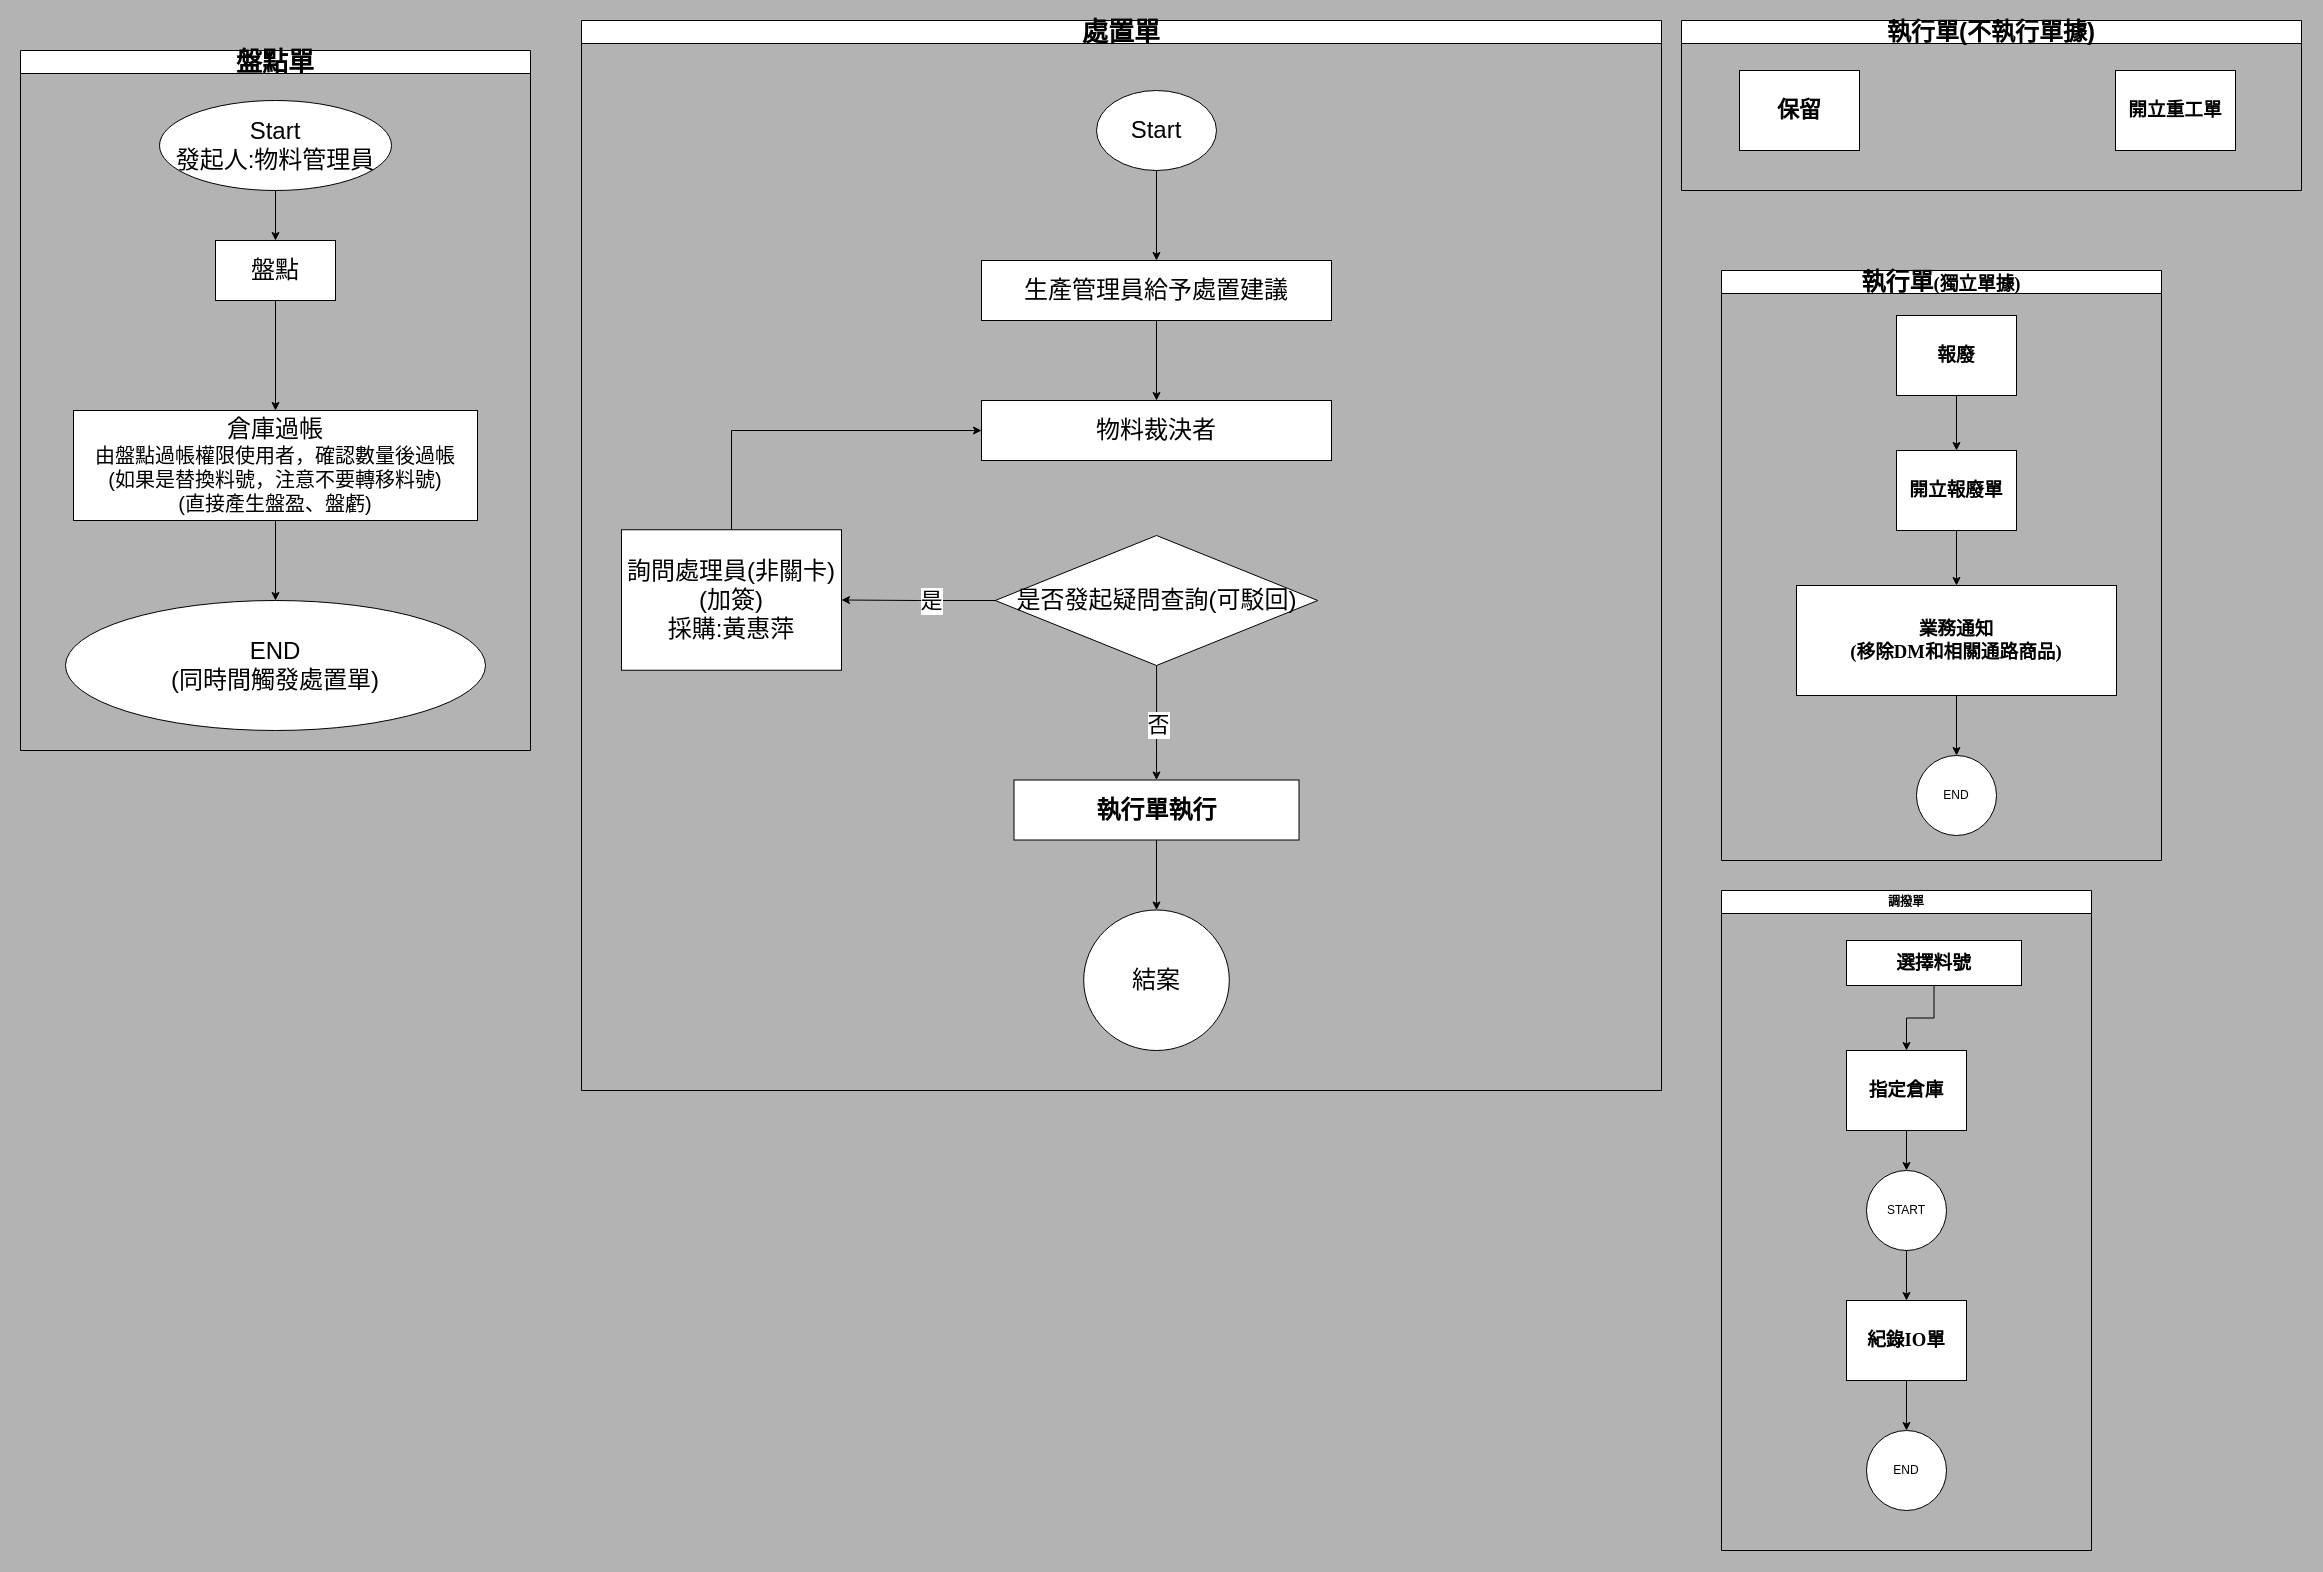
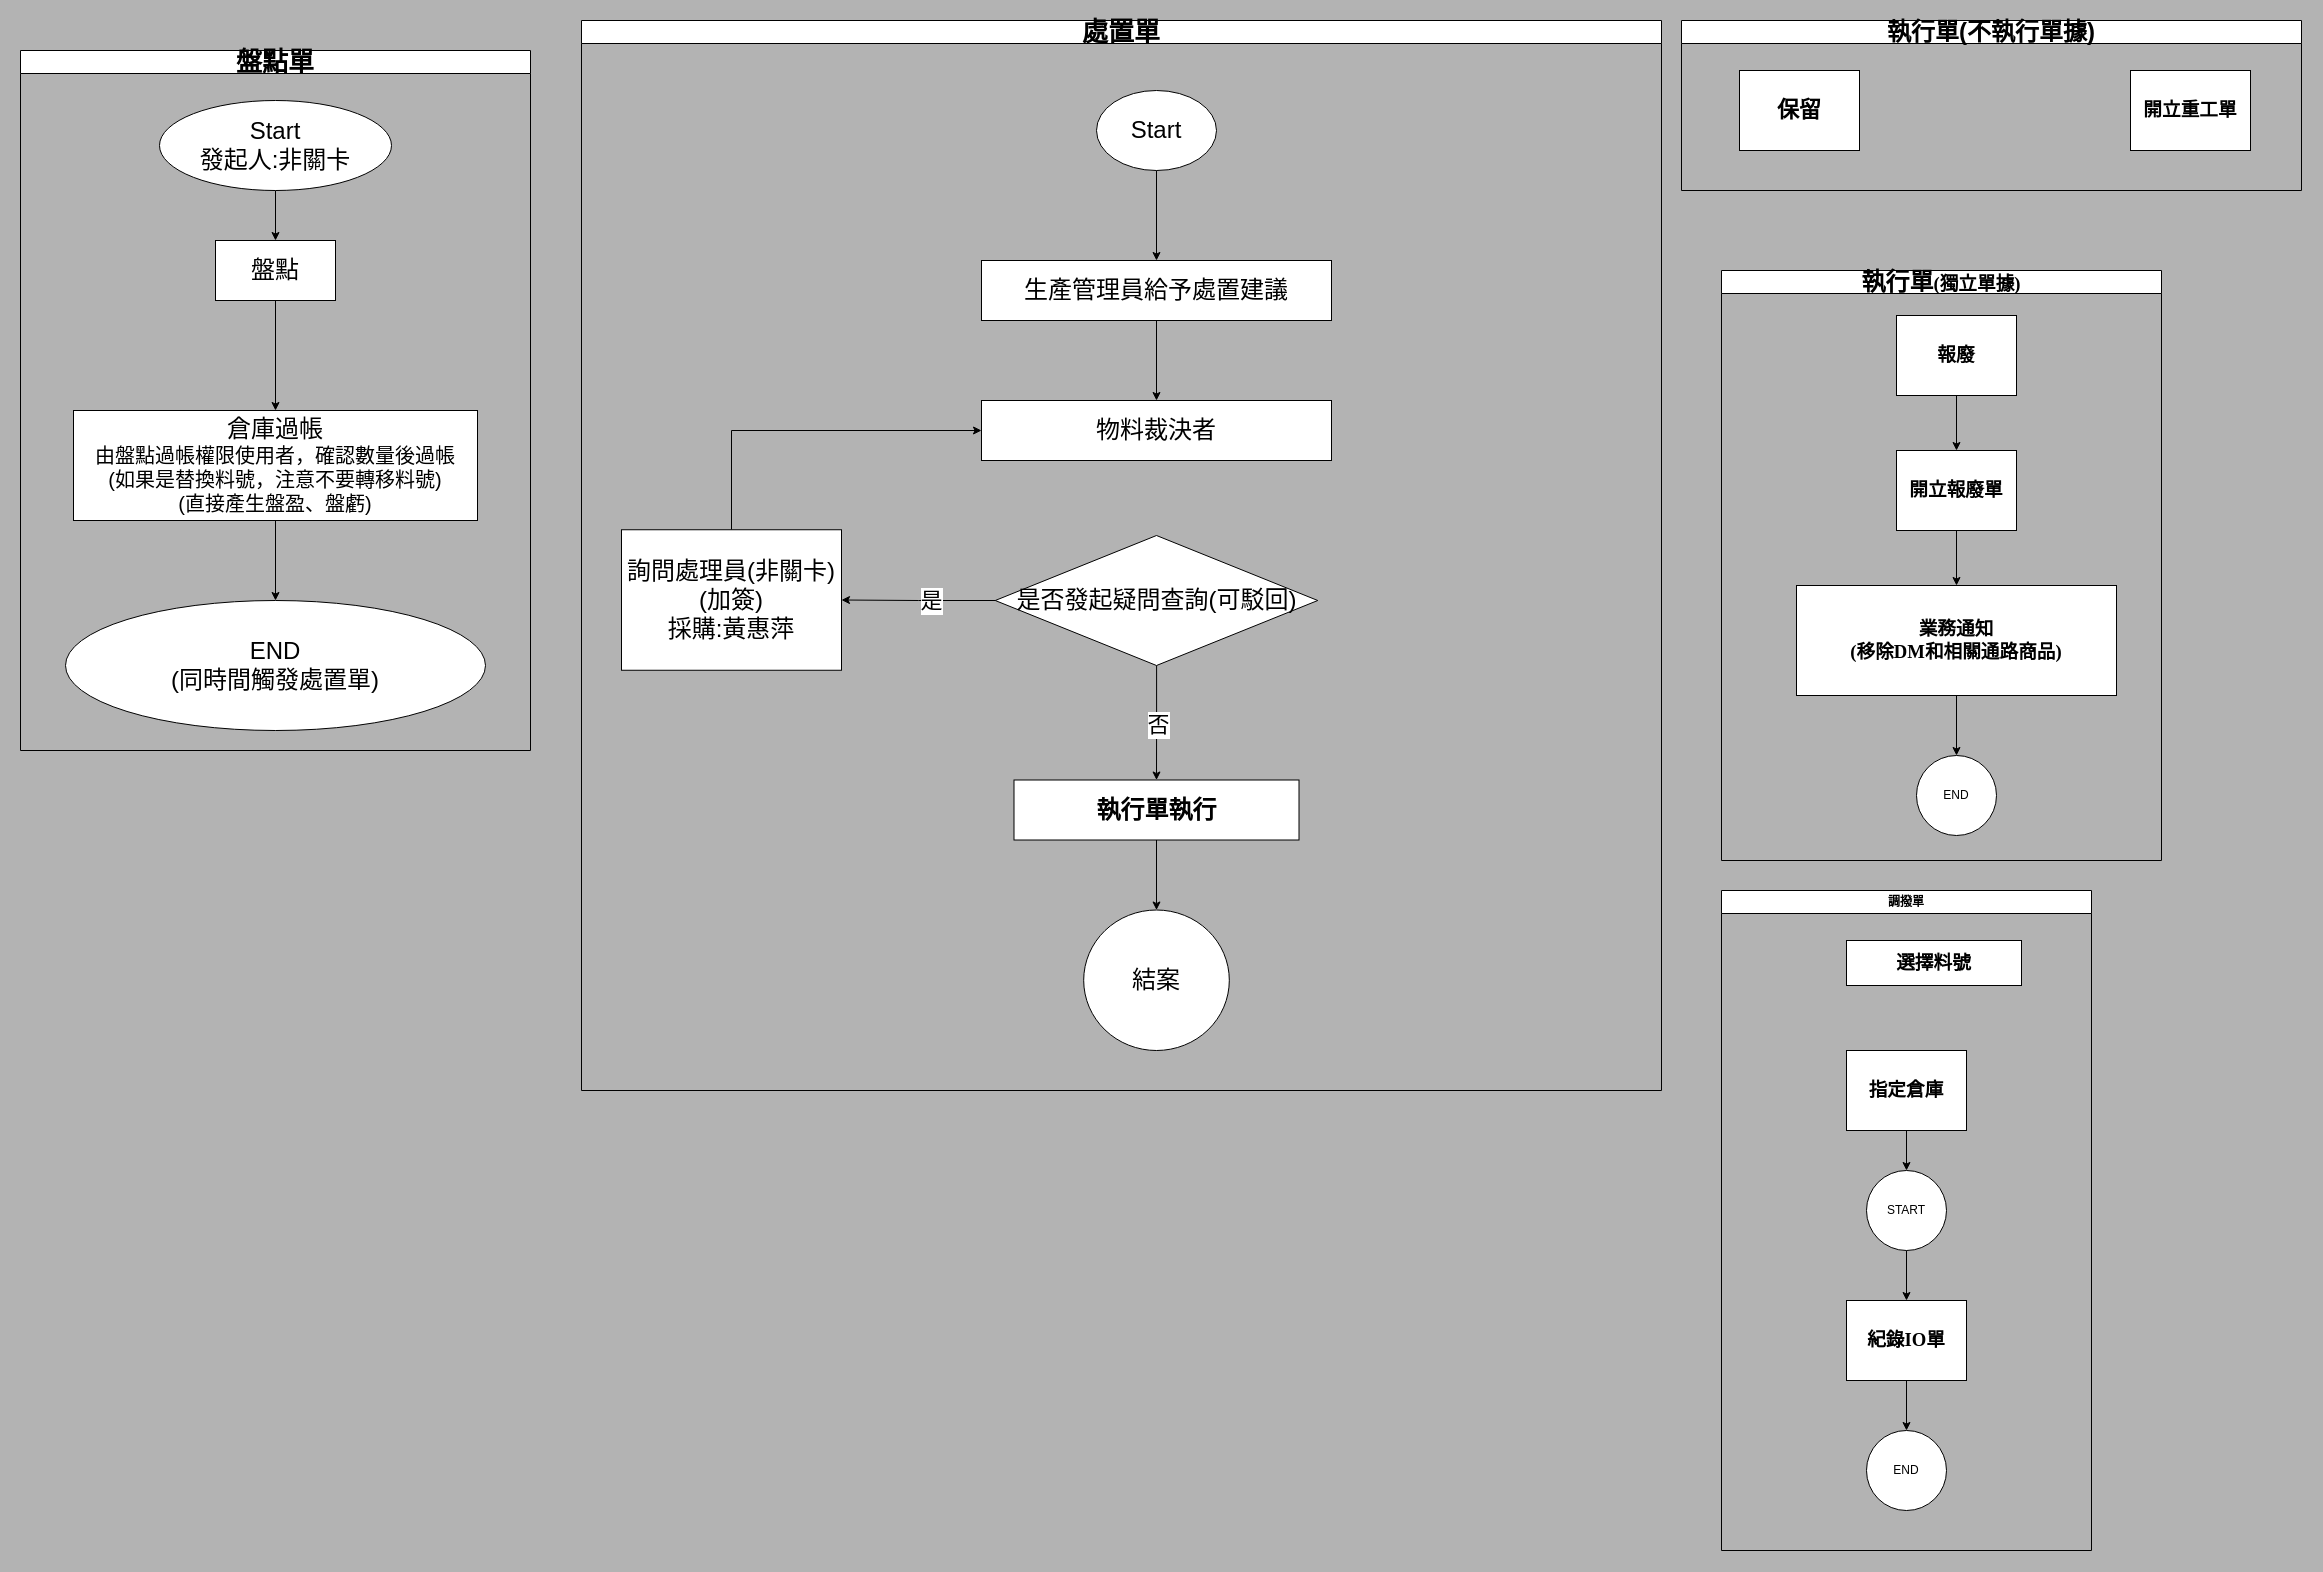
- <mxCell id="29" value="&lt;span style=&quot;font-family: &amp;quot;Microsoft YaHei&amp;quot;; font-size: 18.667px; font-weight: 700; text-align: left; white-space: pre; background-color: rgb(255, 255, 255);&quot;&gt;開立&lt;/span&gt;&lt;span style=&quot;font-family: &amp;quot;Microsoft YaHei&amp;quot;; font-size: 18.667px; font-weight: 700; text-align: left; white-space: pre; background-color: rgb(255, 255, 255);&quot;&gt;重工單&lt;/span&gt;" style="whiteSpace=wrap;html=1;rounded=0;" parent="27" vertex="1"><mxGeometry x="434" y="50" width="120" height="80" as="geometry" /></mxCell>
+ <mxCell id="29" value="&lt;span style=&quot;font-family: &amp;quot;Microsoft YaHei&amp;quot;; font-size: 18.667px; font-weight: 700; text-align: left; white-space: pre; background-color: rgb(255, 255, 255);&quot;&gt;開立&lt;/span&gt;&lt;span style=&quot;font-family: &amp;quot;Microsoft YaHei&amp;quot;; font-size: 18.667px; font-weight: 700; text-align: left; white-space: pre; background-color: rgb(255, 255, 255);&quot;&gt;重工單&lt;/span&gt;" style="whiteSpace=wrap;html=1;rounded=0;" parent="27" vertex="1"><mxGeometry x="449" y="50" width="120" height="80" as="geometry" /></mxCell>
- <mxCell id="9" value="&lt;font style=&quot;font-size: 24px;&quot;&gt;Start&lt;/font&gt;&lt;div&gt;&lt;font style=&quot;font-size: 24px;&quot;&gt;發起人:物料管理員&lt;/font&gt;&lt;/div&gt;" style="ellipse;whiteSpace=wrap;html=1;" parent="5" vertex="1"><mxGeometry x="139" y="50" width="232" height="90" as="geometry" /></mxCell>
+ <mxCell id="9" value="&lt;font style=&quot;font-size: 24px;&quot;&gt;Start&lt;/font&gt;&lt;div&gt;&lt;font style=&quot;font-size: 24px;&quot;&gt;發起人:非關卡&lt;/font&gt;&lt;/div&gt;" style="ellipse;whiteSpace=wrap;html=1;" parent="5" vertex="1"><mxGeometry x="139" y="50" width="232" height="90" as="geometry" /></mxCell>
- <mxCell id="39" value="" style="edgeStyle=orthogonalEdgeStyle;rounded=0;orthogonalLoop=1;jettySize=auto;html=1;" parent="38" source="40" target="42" edge="1"><mxGeometry relative="1" as="geometry" /></mxCell>
